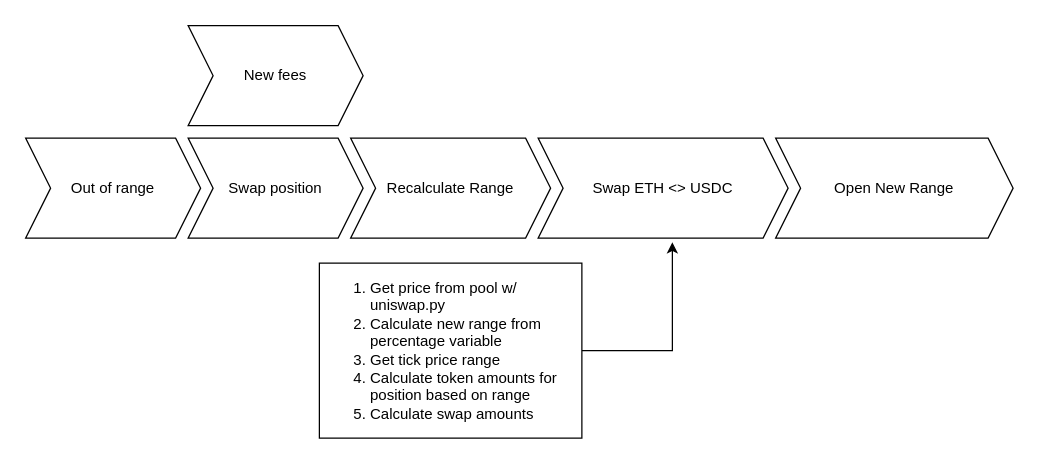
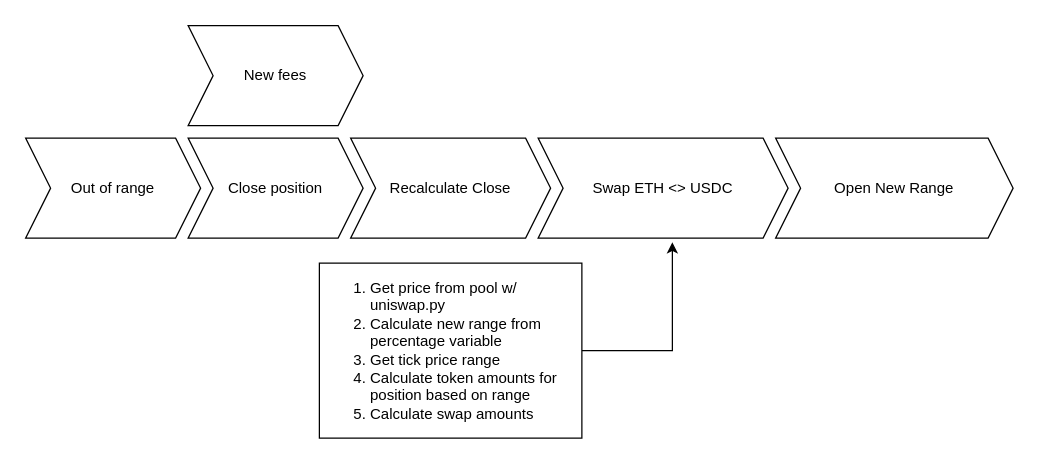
- <mxCell id="2" value="Swap position" style="shape=step;perimeter=stepPerimeter;whiteSpace=wrap;html=1;fixedSize=1;" vertex="1" parent="1"><mxGeometry x="150" y="110" width="140" height="80" as="geometry" /></mxCell>
+ <mxCell id="2" value="Close position" style="shape=step;perimeter=stepPerimeter;whiteSpace=wrap;html=1;fixedSize=1;" vertex="1" parent="1"><mxGeometry x="150" y="110" width="140" height="80" as="geometry" /></mxCell>
- <mxCell id="3" value="Recalculate Range" style="shape=step;perimeter=stepPerimeter;whiteSpace=wrap;html=1;fixedSize=1;" vertex="1" parent="1"><mxGeometry x="280" y="110" width="160" height="80" as="geometry" /></mxCell>
+ <mxCell id="3" value="Recalculate Close" style="shape=step;perimeter=stepPerimeter;whiteSpace=wrap;html=1;fixedSize=1;" vertex="1" parent="1"><mxGeometry x="280" y="110" width="160" height="80" as="geometry" /></mxCell>
